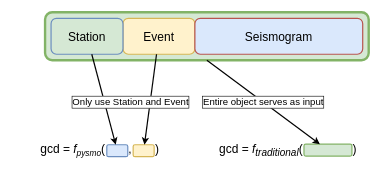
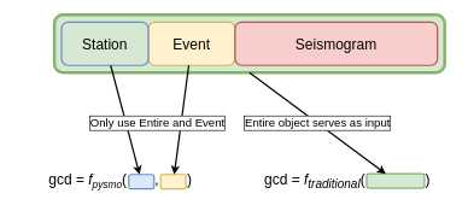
- <mxCell id="13" value="Seismogram" style="rounded=1;whiteSpace=wrap;html=1;fillColor=#dae8fc;strokeColor=#b85450;fontSize=20;sketch=0;glass=0;strokeWidth=2;" parent="10" vertex="1"><mxGeometry x="250" y="10" width="280" height="60" as="geometry" /></mxCell>
+ <mxCell id="13" value="Seismogram" style="rounded=1;whiteSpace=wrap;html=1;fillColor=#f8cecc;strokeColor=#b85450;fontSize=20;sketch=0;glass=0;strokeWidth=2;" parent="10" vertex="1"><mxGeometry x="250" y="10" width="280" height="60" as="geometry" /></mxCell>
- <mxCell id="19" value="Only use Station and Event" style="text;strokeColor=none;fillColor=none;align=center;verticalAlign=middle;whiteSpace=wrap;rounded=0;shadow=0;glass=0;labelBackgroundColor=default;labelBorderColor=default;sketch=0;fontSize=16;fontColor=#000000;spacing=2;html=1;" parent="1" vertex="1"><mxGeometry x="97" y="155" width="240" height="30" as="geometry" /></mxCell>
+ <mxCell id="19" value="Only use Entire and Event" style="text;strokeColor=none;fillColor=none;align=center;verticalAlign=middle;whiteSpace=wrap;rounded=0;shadow=0;glass=0;labelBackgroundColor=default;labelBorderColor=default;sketch=0;fontSize=16;fontColor=#000000;spacing=2;html=1;" parent="1" vertex="1"><mxGeometry x="97" y="155" width="240" height="30" as="geometry" /></mxCell>
